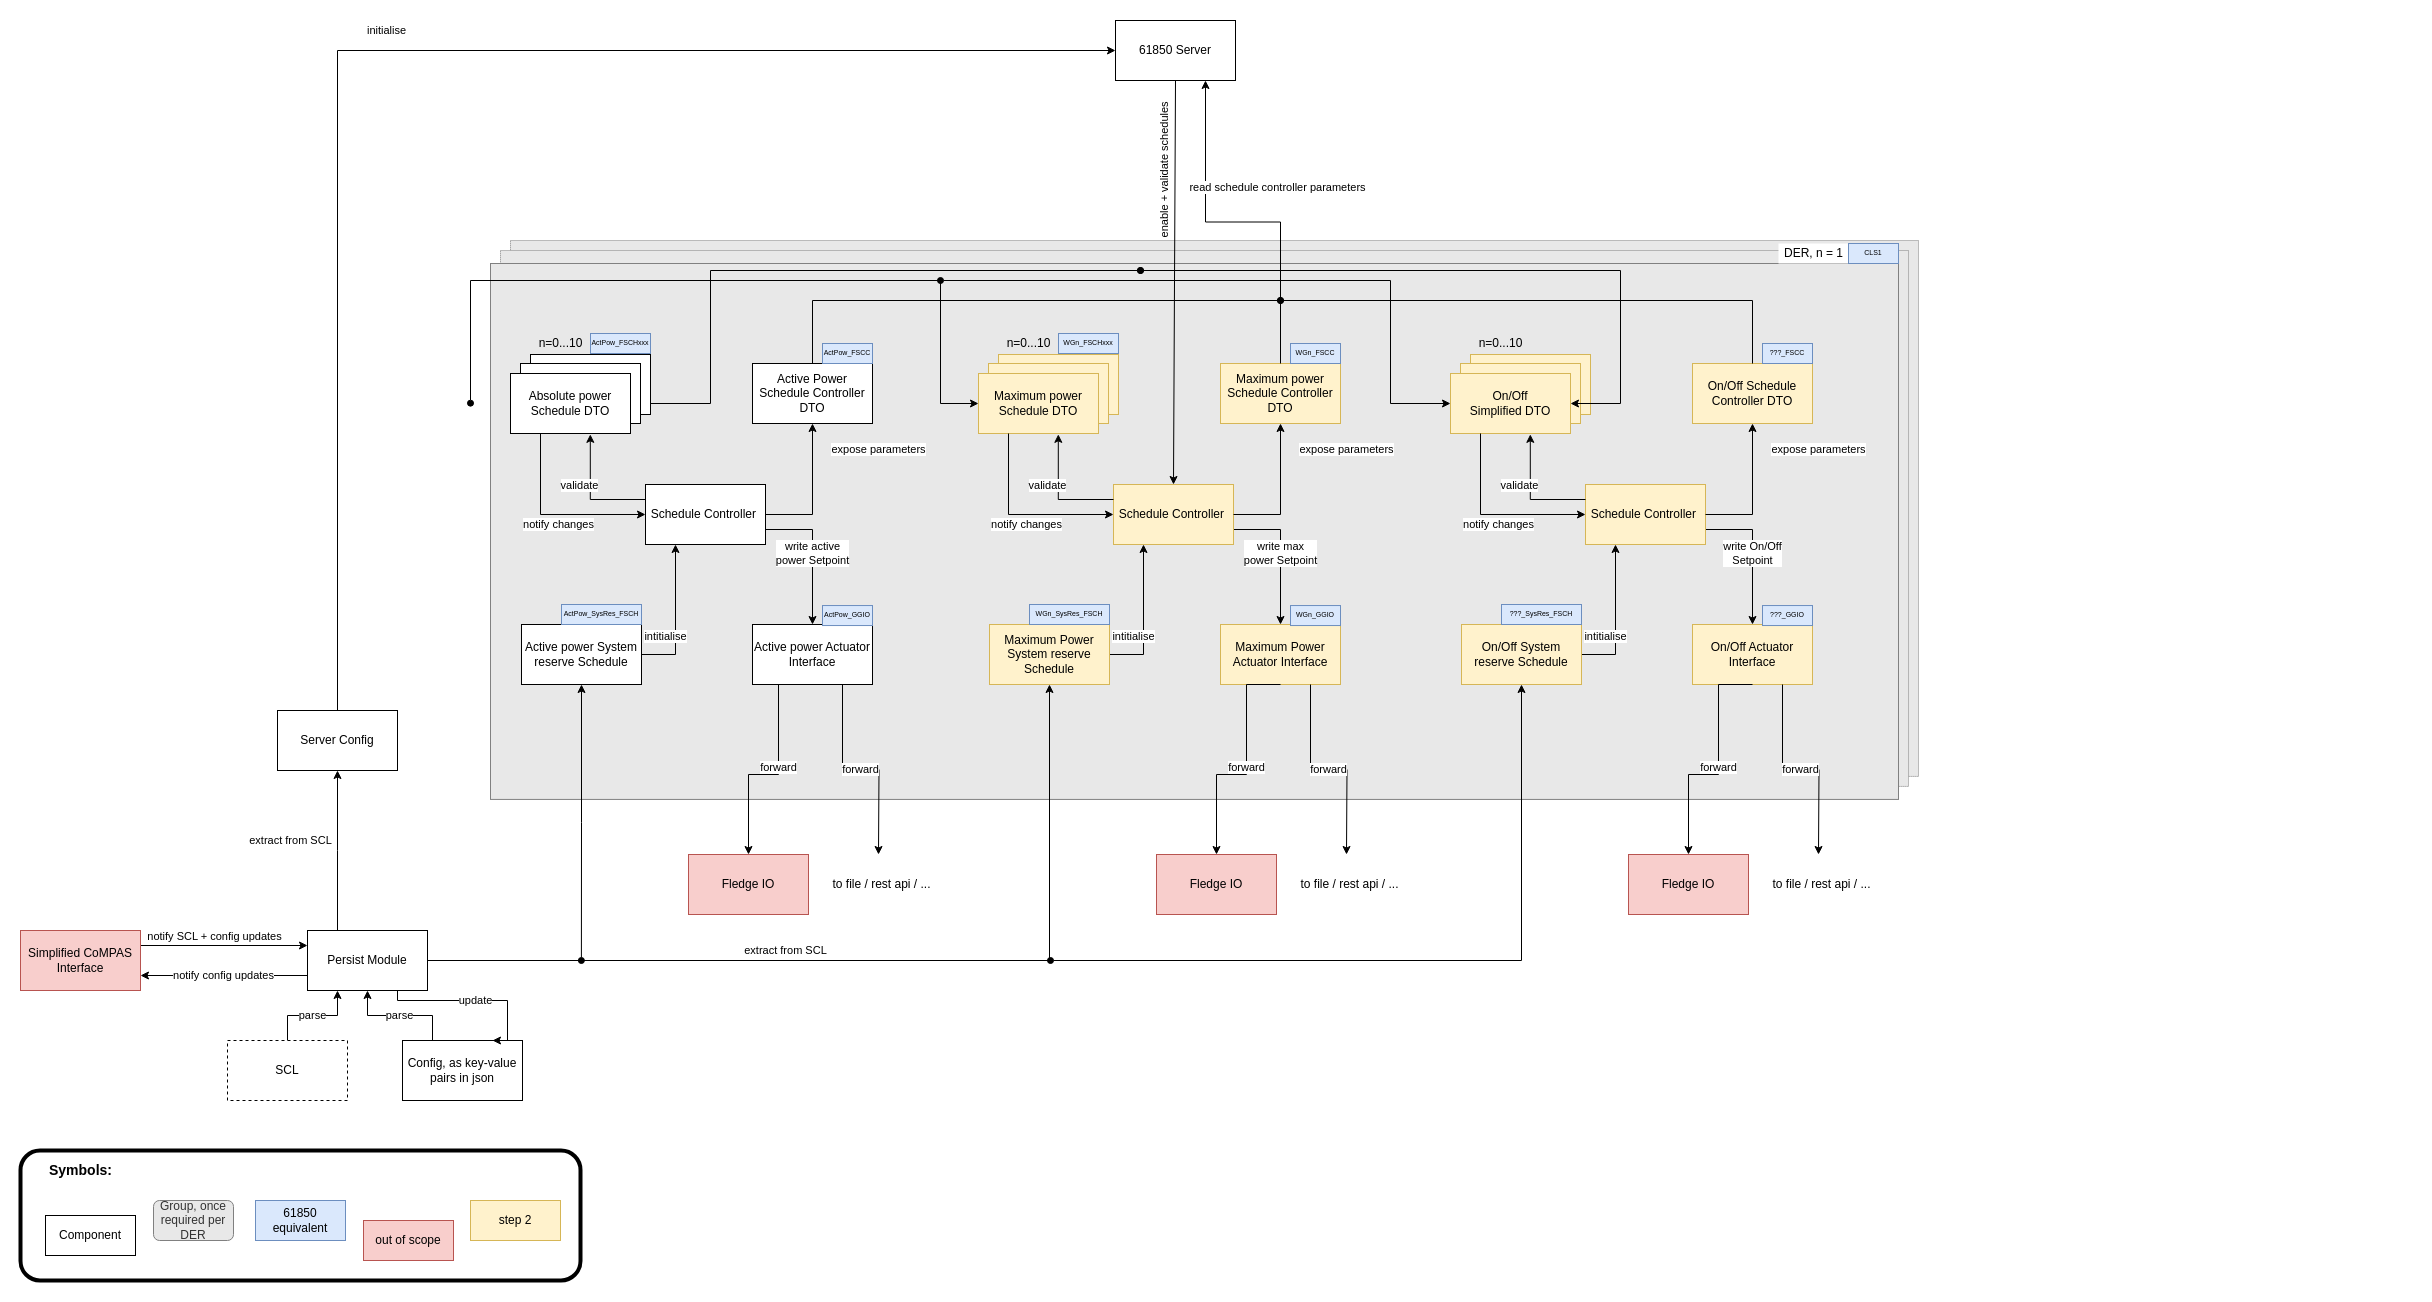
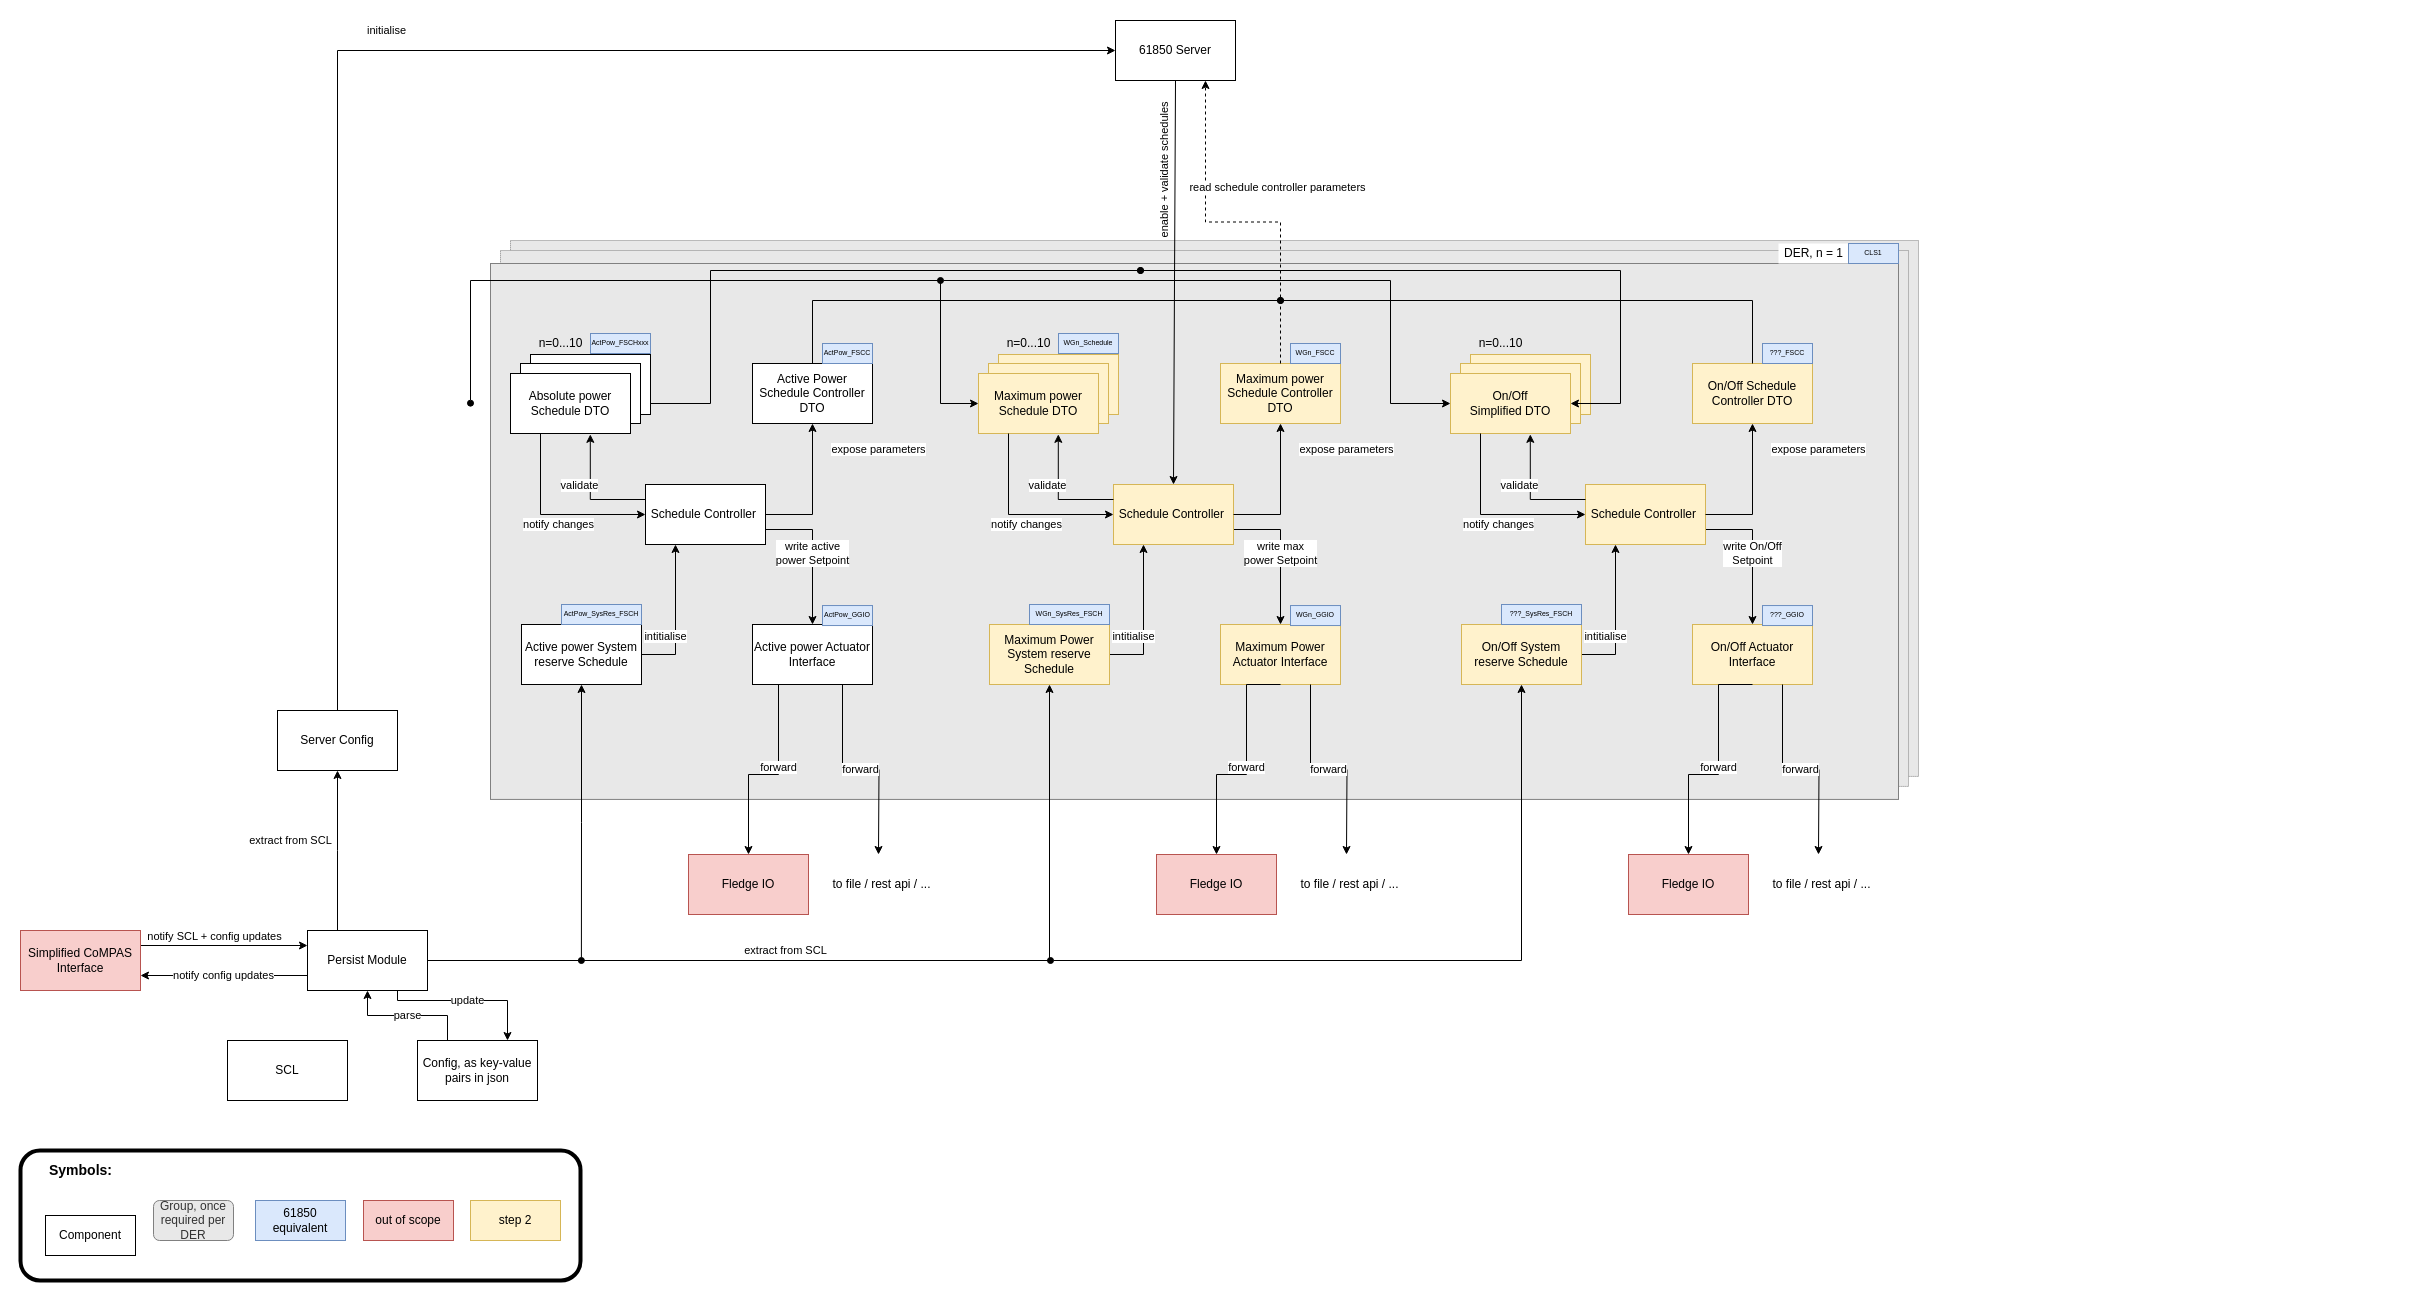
- <mxCell id="111" value="read schedule controller parameters" style="edgeStyle=orthogonalEdgeStyle;rounded=0;orthogonalLoop=1;jettySize=auto;html=1;exitX=0.5;exitY=0;exitDx=0;exitDy=0;entryX=0.75;entryY=1;entryDx=0;entryDy=0;" parent="1" source="31" target="3" edge="1"><mxGeometry x="-0.209" y="-23" relative="1" as="geometry"><mxPoint x="-3" y="-12" as="offset" /></mxGeometry></mxCell>
+ <mxCell id="111" value="read schedule controller parameters" style="edgeStyle=orthogonalEdgeStyle;rounded=0;orthogonalLoop=1;jettySize=auto;html=1;exitX=0.5;exitY=0;exitDx=0;exitDy=0;entryX=0.75;entryY=1;entryDx=0;entryDy=0;dashed=1;" parent="1" source="31" target="3" edge="1"><mxGeometry x="-0.209" y="-23" relative="1" as="geometry"><mxPoint x="-3" y="-12" as="offset" /></mxGeometry></mxCell>
- <mxCell id="45" value="WGn_FSCHxxx" style="rounded=0;whiteSpace=wrap;html=1;fillColor=#dae8fc;strokeColor=#6c8ebf;fontSize=7;verticalAlign=middle;" parent="41" vertex="1"><mxGeometry x="80" width="60" height="20" as="geometry" /></mxCell>
+ <mxCell id="45" value="WGn_Schedule" style="rounded=0;whiteSpace=wrap;html=1;fillColor=#dae8fc;strokeColor=#6c8ebf;fontSize=7;verticalAlign=middle;" parent="41" vertex="1"><mxGeometry x="80" width="60" height="20" as="geometry" /></mxCell>
- <mxCell id="4" value="parse" style="edgeStyle=orthogonalEdgeStyle;rounded=0;orthogonalLoop=1;jettySize=auto;html=1;exitX=0.5;exitY=0;exitDx=0;exitDy=0;entryX=0.25;entryY=1;entryDx=0;entryDy=0;" parent="1" source="5" target="11" edge="1"><mxGeometry relative="1" as="geometry" /></mxCell>
- <mxCell id="5" value="SCL" style="rounded=0;whiteSpace=wrap;html=1;dashed=1;" parent="1" vertex="1"><mxGeometry x="227" y="1040" width="120" height="60" as="geometry" /></mxCell>
+ <mxCell id="5" value="SCL" style="rounded=0;whiteSpace=wrap;html=1;" parent="1" vertex="1"><mxGeometry x="227" y="1040" width="120" height="60" as="geometry" /></mxCell>
- <mxCell id="7" value="Config, as key-value pairs in json" style="rounded=0;whiteSpace=wrap;html=1;" parent="1" vertex="1"><mxGeometry x="402" y="1040" width="120" height="60" as="geometry" /></mxCell>
+ <mxCell id="7" value="Config, as key-value pairs in json" style="rounded=0;whiteSpace=wrap;html=1;" parent="1" vertex="1"><mxGeometry x="417" y="1040" width="120" height="60" as="geometry" /></mxCell>
- <mxCell id="18" value="out of scope" style="rounded=0;whiteSpace=wrap;html=1;fillColor=#f8cecc;strokeColor=#b85450;" parent="1" vertex="1"><mxGeometry x="363" y="1220" width="90" height="40" as="geometry" /></mxCell>
+ <mxCell id="18" value="out of scope" style="rounded=0;whiteSpace=wrap;html=1;fillColor=#f8cecc;strokeColor=#b85450;" parent="1" vertex="1"><mxGeometry x="363" y="1200" width="90" height="40" as="geometry" /></mxCell>
